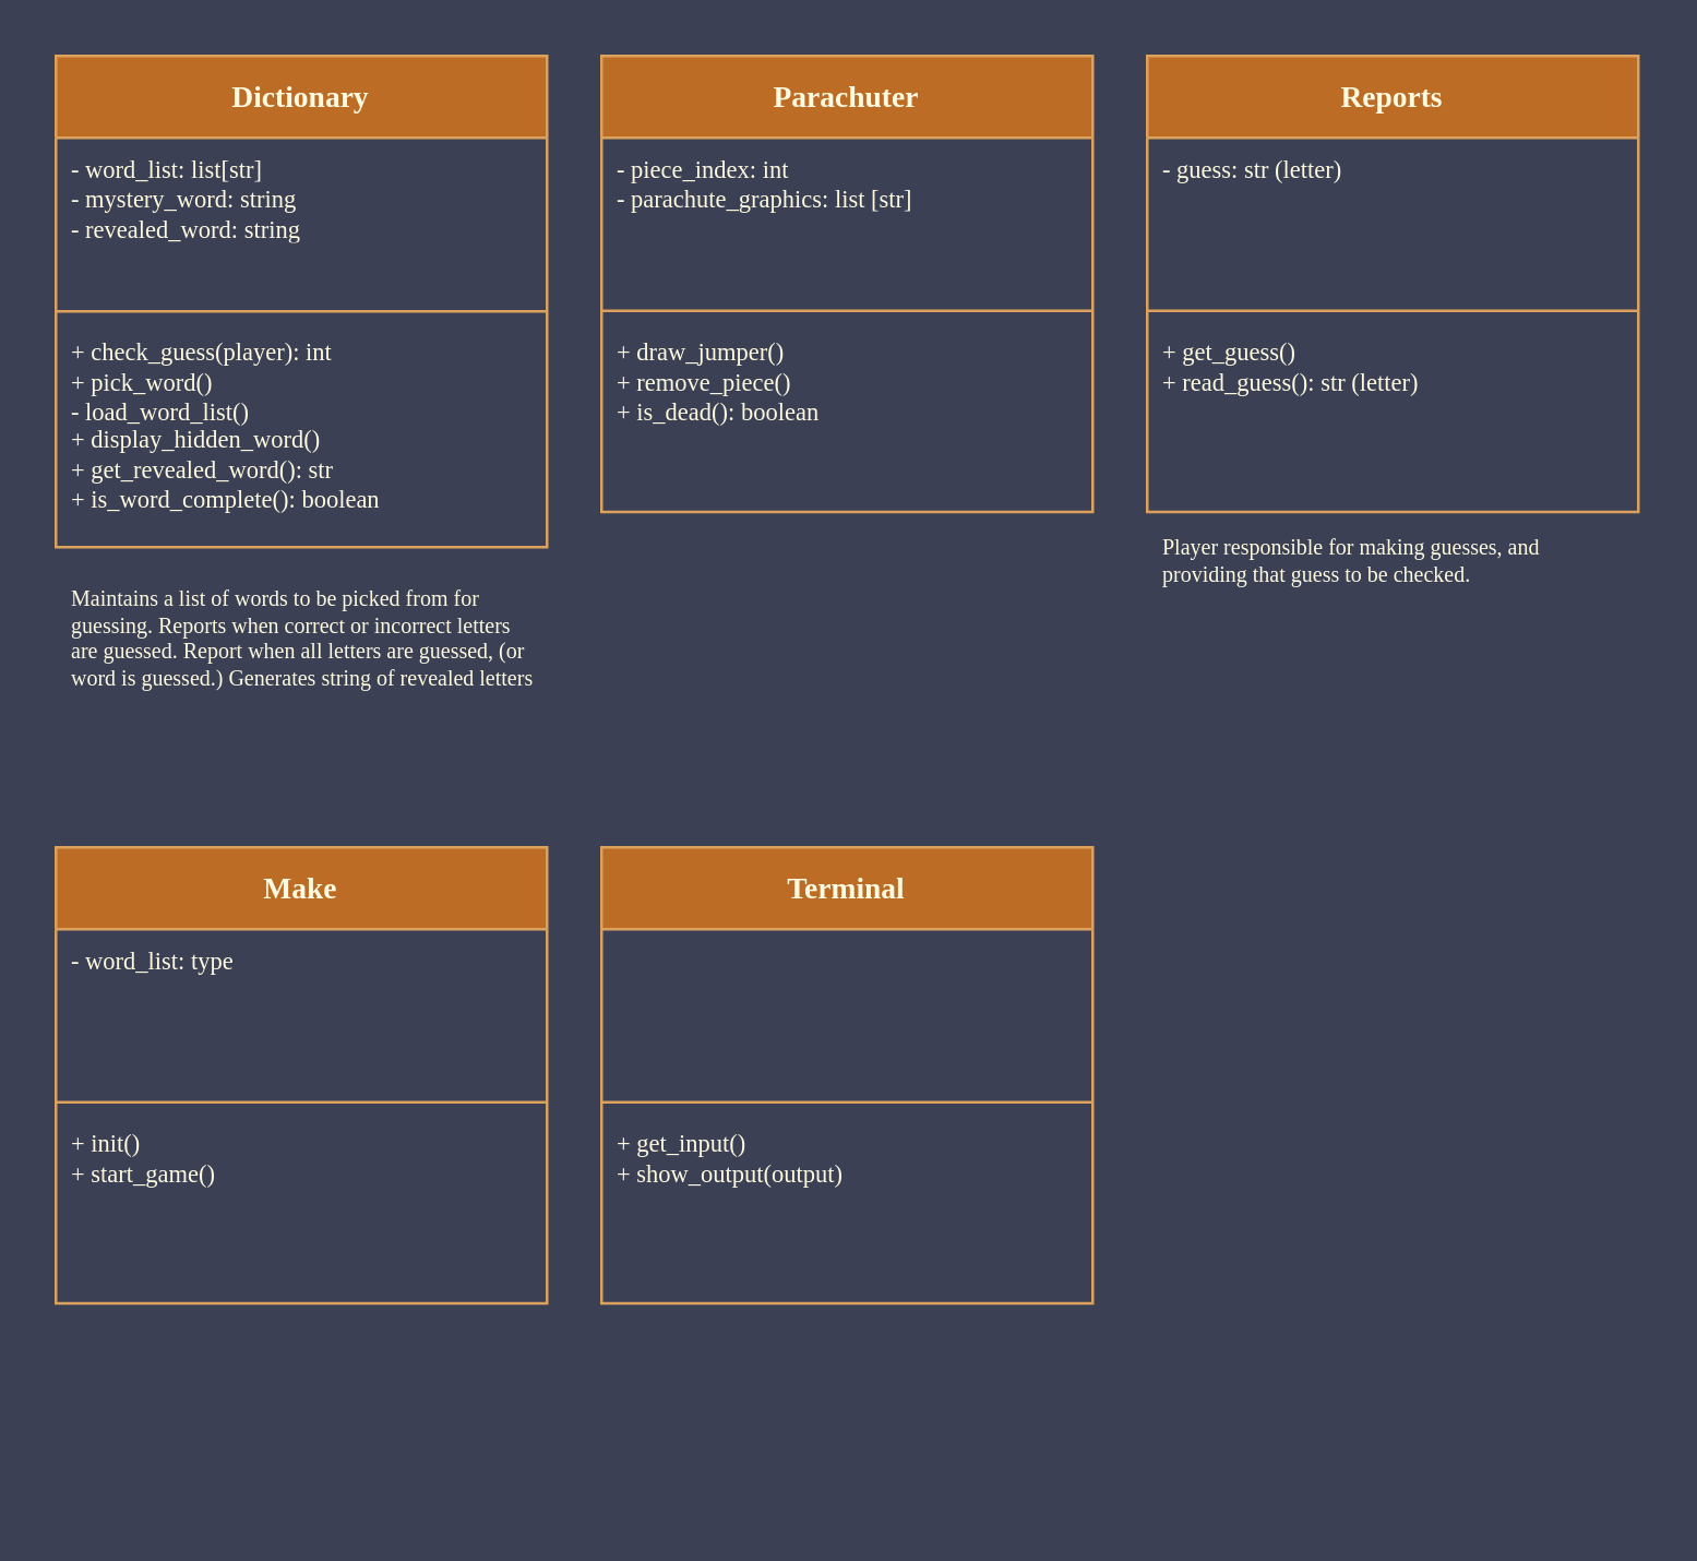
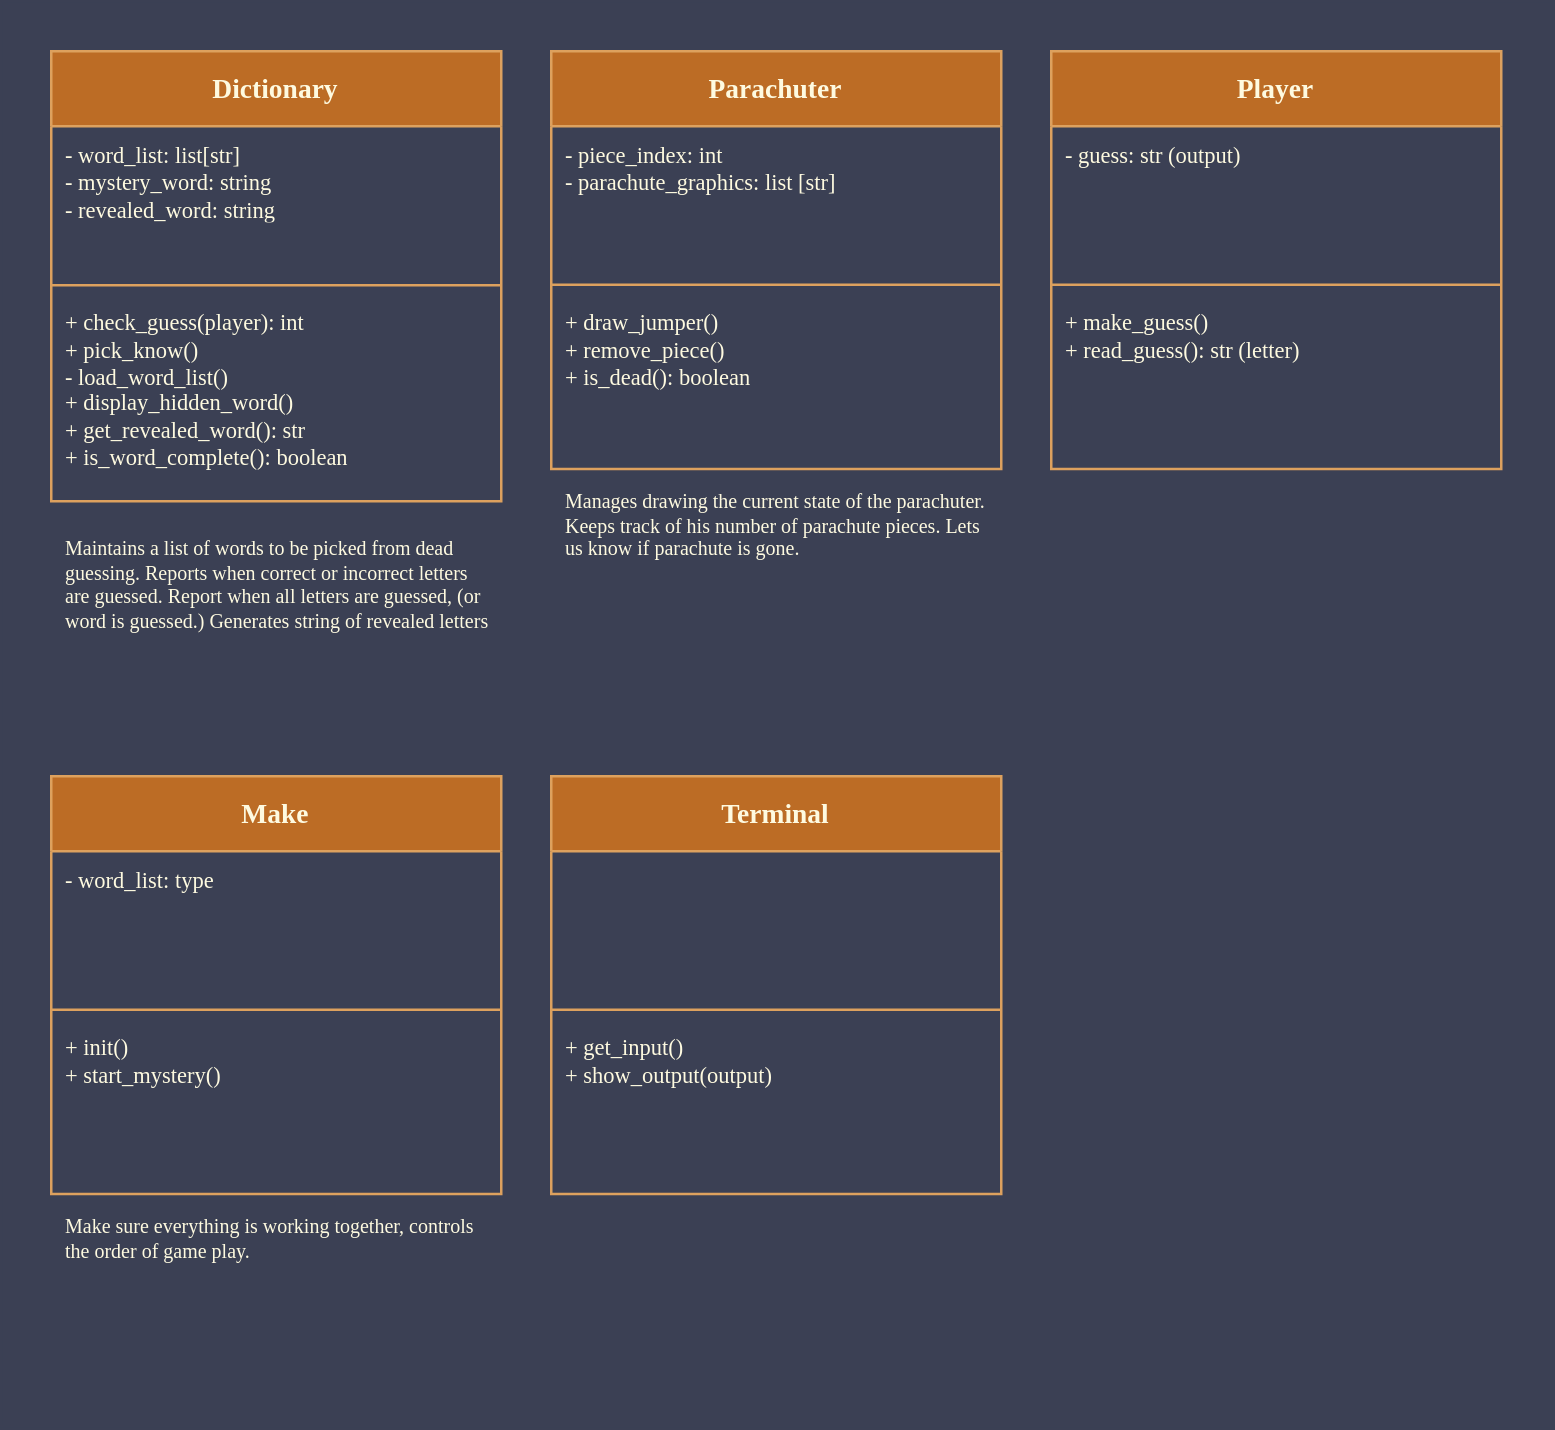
- <mxCell id="15" value="Reports" style="swimlane;fontStyle=1;align=center;verticalAlign=middle;childLayout=stackLayout;horizontal=1;startSize=30;horizontalStack=0;resizeParent=1;resizeParentMax=0;resizeLast=0;collapsible=1;marginBottom=0;labelBackgroundColor=none;fontSize=11;whiteSpace=wrap;spacing=6;html=1;textDirection=ltr;labelPosition=center;verticalLabelPosition=middle;fontFamily=Source Code Pro;fontSource=https%3A%2F%2Ffonts.googleapis.com%2Fcss%3Ffamily%3DSource%2BCode%2BPro;fillColor=#BC6C25;strokeColor=#DDA15E;fontColor=#FEFAE0;" parent="14" vertex="1"><mxGeometry width="180" height="167.143" as="geometry"><mxRectangle x="20" y="10" width="90" height="26" as="alternateBounds" /></mxGeometry></mxCell>
+ <mxCell id="15" value="Player" style="swimlane;fontStyle=1;align=center;verticalAlign=middle;childLayout=stackLayout;horizontal=1;startSize=30;horizontalStack=0;resizeParent=1;resizeParentMax=0;resizeLast=0;collapsible=1;marginBottom=0;labelBackgroundColor=none;fontSize=11;whiteSpace=wrap;spacing=6;html=1;textDirection=ltr;labelPosition=center;verticalLabelPosition=middle;fontFamily=Source Code Pro;fontSource=https%3A%2F%2Ffonts.googleapis.com%2Fcss%3Ffamily%3DSource%2BCode%2BPro;fillColor=#BC6C25;strokeColor=#DDA15E;fontColor=#FEFAE0;" parent="14" vertex="1"><mxGeometry width="180" height="167.143" as="geometry"><mxRectangle x="20" y="10" width="90" height="26" as="alternateBounds" /></mxGeometry></mxCell>
- <mxCell id="16" value="&lt;div style=&quot;font-size: 9px;&quot;&gt;- guess: str (letter)&lt;/div&gt;" style="text;strokeColor=none;fillColor=none;align=left;verticalAlign=top;spacingLeft=4;spacingRight=4;overflow=hidden;rotatable=0;points=[[0,0.5],[1,0.5]];portConstraint=eastwest;labelBackgroundColor=none;fontSize=9;whiteSpace=wrap;html=1;fontFamily=Source Code Pro;fontSource=https%3A%2F%2Ffonts.googleapis.com%2Fcss%3Ffamily%3DSource%2BCode%2BPro;fontColor=#FEFAE0;" parent="15" vertex="1"><mxGeometry y="30" width="180" height="60" as="geometry" /></mxCell>
+ <mxCell id="16" value="&lt;div style=&quot;font-size: 9px;&quot;&gt;- guess: str (output)&lt;/div&gt;" style="text;strokeColor=none;fillColor=none;align=left;verticalAlign=top;spacingLeft=4;spacingRight=4;overflow=hidden;rotatable=0;points=[[0,0.5],[1,0.5]];portConstraint=eastwest;labelBackgroundColor=none;fontSize=9;whiteSpace=wrap;html=1;fontFamily=Source Code Pro;fontSource=https%3A%2F%2Ffonts.googleapis.com%2Fcss%3Ffamily%3DSource%2BCode%2BPro;fontColor=#FEFAE0;" parent="15" vertex="1"><mxGeometry y="30" width="180" height="60" as="geometry" /></mxCell>
- <mxCell id="18" value="&lt;div style=&quot;font-size: 9px;&quot;&gt;+ get_guess()&lt;/div&gt;&lt;div style=&quot;font-size: 9px;&quot;&gt;+ read_guess(): str (letter)&lt;/div&gt;&lt;div style=&quot;font-size: 9px;&quot;&gt;&lt;br&gt;&lt;/div&gt;" style="text;strokeColor=none;fillColor=none;align=left;verticalAlign=top;spacingLeft=4;spacingRight=4;overflow=hidden;rotatable=0;points=[[0,0.5],[1,0.5]];portConstraint=eastwest;labelBackgroundColor=none;fontSize=9;whiteSpace=wrap;html=1;fontFamily=Source Code Pro;fontSource=https%3A%2F%2Ffonts.googleapis.com%2Fcss%3Ffamily%3DSource%2BCode%2BPro;fontColor=#FEFAE0;" parent="15" vertex="1"><mxGeometry y="96.857" width="180" height="70.286" as="geometry" /></mxCell>
+ <mxCell id="18" value="&lt;div style=&quot;font-size: 9px;&quot;&gt;+ make_guess()&lt;/div&gt;&lt;div style=&quot;font-size: 9px;&quot;&gt;+ read_guess(): str (letter)&lt;/div&gt;&lt;div style=&quot;font-size: 9px;&quot;&gt;&lt;br&gt;&lt;/div&gt;" style="text;strokeColor=none;fillColor=none;align=left;verticalAlign=top;spacingLeft=4;spacingRight=4;overflow=hidden;rotatable=0;points=[[0,0.5],[1,0.5]];portConstraint=eastwest;labelBackgroundColor=none;fontSize=9;whiteSpace=wrap;html=1;fontFamily=Source Code Pro;fontSource=https%3A%2F%2Ffonts.googleapis.com%2Fcss%3Ffamily%3DSource%2BCode%2BPro;fontColor=#FEFAE0;" parent="15" vertex="1"><mxGeometry y="96.857" width="180" height="70.286" as="geometry" /></mxCell>
- <mxCell id="6" value="&lt;div style=&quot;font-size: 9px&quot;&gt;+ check_guess(player): int&lt;/div&gt;&lt;div style=&quot;font-size: 9px&quot;&gt;+ pick_word()&lt;/div&gt;&lt;div style=&quot;font-size: 9px&quot;&gt;- load_word_list()&lt;/div&gt;&lt;div style=&quot;font-size: 9px&quot;&gt;+ display_hidden_word()&lt;/div&gt;&lt;div style=&quot;font-size: 9px&quot;&gt;+ get_revealed_word(): str&lt;/div&gt;&lt;div style=&quot;font-size: 9px&quot;&gt;+ is_word_complete(): boolean&lt;/div&gt;" style="text;strokeColor=none;fillColor=none;align=left;verticalAlign=top;spacingLeft=4;spacingRight=4;overflow=hidden;rotatable=0;points=[[0,0.5],[1,0.5]];portConstraint=eastwest;labelBackgroundColor=none;fontSize=9;whiteSpace=wrap;html=1;fontFamily=Source Code Pro;fontSource=https%3A%2F%2Ffonts.googleapis.com%2Fcss%3Ffamily%3DSource%2BCode%2BPro;fontColor=#FEFAE0;" parent="3" vertex="1"><mxGeometry y="97.063" width="180" height="82.94" as="geometry" /></mxCell>
+ <mxCell id="6" value="&lt;div style=&quot;font-size: 9px&quot;&gt;+ check_guess(player): int&lt;/div&gt;&lt;div style=&quot;font-size: 9px&quot;&gt;+ pick_know()&lt;/div&gt;&lt;div style=&quot;font-size: 9px&quot;&gt;- load_word_list()&lt;/div&gt;&lt;div style=&quot;font-size: 9px&quot;&gt;+ display_hidden_word()&lt;/div&gt;&lt;div style=&quot;font-size: 9px&quot;&gt;+ get_revealed_word(): str&lt;/div&gt;&lt;div style=&quot;font-size: 9px&quot;&gt;+ is_word_complete(): boolean&lt;/div&gt;" style="text;strokeColor=none;fillColor=none;align=left;verticalAlign=top;spacingLeft=4;spacingRight=4;overflow=hidden;rotatable=0;points=[[0,0.5],[1,0.5]];portConstraint=eastwest;labelBackgroundColor=none;fontSize=9;whiteSpace=wrap;html=1;fontFamily=Source Code Pro;fontSource=https%3A%2F%2Ffonts.googleapis.com%2Fcss%3Ffamily%3DSource%2BCode%2BPro;fontColor=#FEFAE0;" parent="3" vertex="1"><mxGeometry y="97.063" width="180" height="82.94" as="geometry" /></mxCell>
+ <mxCell id="13" value="&lt;div style=&quot;font-size: 8px;&quot;&gt;Manages drawing the current state of the parachuter. Keeps track of his number of parachute pieces. Lets us know if parachute is gone.&lt;/div&gt;" style="text;html=1;align=left;verticalAlign=top;labelBackgroundColor=none;fontSize=8;whiteSpace=wrap;fontFamily=Source Code Pro;fontSource=https%3A%2F%2Ffonts.googleapis.com%2Fcss%3Ffamily%3DSource%2BCode%2BPro;strokeWidth=0.5;spacing=0;spacingLeft=6;spacingRight=6;fontColor=#FEFAE0;" parent="8" vertex="1"><mxGeometry y="171.43" width="180" height="68.57" as="geometry" /></mxCell>
- <mxCell id="19" value="&lt;div style=&quot;font-size: 8px;&quot;&gt;Player responsible for making guesses, and providing that guess to be checked.&amp;nbsp;&lt;/div&gt;" style="text;html=1;align=left;verticalAlign=top;labelBackgroundColor=none;fontSize=8;whiteSpace=wrap;fontFamily=Source Code Pro;fontSource=https%3A%2F%2Ffonts.googleapis.com%2Fcss%3Ffamily%3DSource%2BCode%2BPro;strokeWidth=0.5;spacing=0;spacingLeft=6;spacingRight=6;fontColor=#FEFAE0;" parent="14" vertex="1"><mxGeometry y="171.43" width="180" height="68.57" as="geometry" /></mxCell>
- <mxCell id="7" value="&lt;div style=&quot;font-size: 8px;&quot;&gt;Maintains a list of words to be picked from for guessing. Reports when correct or incorrect letters are guessed. Report when all letters are guessed, (or word is guessed.) Generates string of revealed letters&lt;/div&gt;" style="text;html=1;align=left;verticalAlign=top;labelBackgroundColor=none;fontSize=8;whiteSpace=wrap;fontFamily=Source Code Pro;fontSource=https%3A%2F%2Ffonts.googleapis.com%2Fcss%3Ffamily%3DSource%2BCode%2BPro;strokeWidth=0.5;spacing=0;spacingLeft=6;spacingRight=6;fontColor=#FEFAE0;" parent="2" vertex="1"><mxGeometry y="190.003" width="180" height="78.037" as="geometry" /></mxCell>
+ <mxCell id="7" value="&lt;div style=&quot;font-size: 8px;&quot;&gt;Maintains a list of words to be picked from dead guessing. Reports when correct or incorrect letters are guessed. Report when all letters are guessed, (or word is guessed.) Generates string of revealed letters&lt;/div&gt;" style="text;html=1;align=left;verticalAlign=top;labelBackgroundColor=none;fontSize=8;whiteSpace=wrap;fontFamily=Source Code Pro;fontSource=https%3A%2F%2Ffonts.googleapis.com%2Fcss%3Ffamily%3DSource%2BCode%2BPro;strokeWidth=0.5;spacing=0;spacingLeft=6;spacingRight=6;fontColor=#FEFAE0;" parent="2" vertex="1"><mxGeometry y="190.003" width="180" height="78.037" as="geometry" /></mxCell>
- <mxCell id="24" value="&lt;div style=&quot;font-size: 9px;&quot;&gt;+ init()&lt;/div&gt;&lt;div style=&quot;font-size: 9px;&quot;&gt;+ start_game()&lt;/div&gt;" style="text;strokeColor=none;fillColor=none;align=left;verticalAlign=top;spacingLeft=4;spacingRight=4;overflow=hidden;rotatable=0;points=[[0,0.5],[1,0.5]];portConstraint=eastwest;labelBackgroundColor=none;fontSize=9;whiteSpace=wrap;html=1;fontFamily=Source Code Pro;fontSource=https%3A%2F%2Ffonts.googleapis.com%2Fcss%3Ffamily%3DSource%2BCode%2BPro;fontColor=#FEFAE0;" parent="21" vertex="1"><mxGeometry y="96.857" width="180" height="70.286" as="geometry" /></mxCell>
+ <mxCell id="24" value="&lt;div style=&quot;font-size: 9px;&quot;&gt;+ init()&lt;/div&gt;&lt;div style=&quot;font-size: 9px;&quot;&gt;+ start_mystery()&lt;/div&gt;" style="text;strokeColor=none;fillColor=none;align=left;verticalAlign=top;spacingLeft=4;spacingRight=4;overflow=hidden;rotatable=0;points=[[0,0.5],[1,0.5]];portConstraint=eastwest;labelBackgroundColor=none;fontSize=9;whiteSpace=wrap;html=1;fontFamily=Source Code Pro;fontSource=https%3A%2F%2Ffonts.googleapis.com%2Fcss%3Ffamily%3DSource%2BCode%2BPro;fontColor=#FEFAE0;" parent="21" vertex="1"><mxGeometry y="96.857" width="180" height="70.286" as="geometry" /></mxCell>
+ <mxCell id="25" value="&lt;div style=&quot;font-size: 8px;&quot;&gt;Make sure everything is working together, controls the order of game play.&amp;nbsp;&lt;/div&gt;" style="text;html=1;align=left;verticalAlign=top;labelBackgroundColor=none;fontSize=8;whiteSpace=wrap;fontFamily=Source Code Pro;fontSource=https%3A%2F%2Ffonts.googleapis.com%2Fcss%3Ffamily%3DSource%2BCode%2BPro;strokeWidth=0.5;spacing=0;spacingLeft=6;spacingRight=6;fontColor=#FEFAE0;" parent="20" vertex="1"><mxGeometry y="171.43" width="180" height="68.57" as="geometry" /></mxCell>
